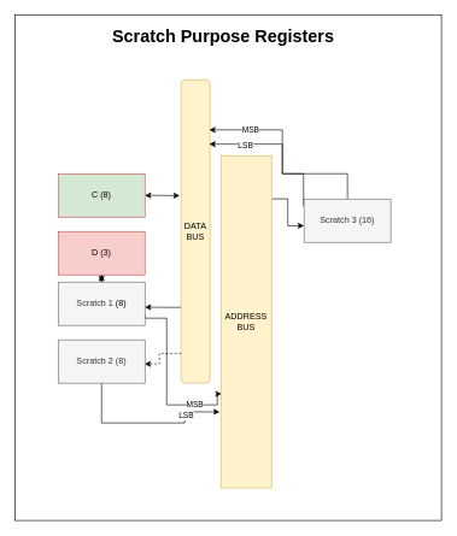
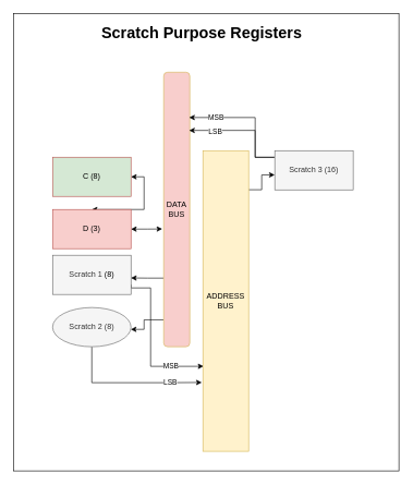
- <mxCell id="3" style="edgeStyle=orthogonalEdgeStyle;rounded=0;orthogonalLoop=1;jettySize=auto;html=1;exitX=1;exitY=0.5;exitDx=0;exitDy=0;entryX=-0.05;entryY=0.382;entryDx=0;entryDy=0;entryPerimeter=0;startArrow=classic;startFill=1;" edge="1" parent="1" source="4" target="12"><mxGeometry relative="1" as="geometry" /></mxCell>
+ <mxCell id="3" style="edgeStyle=orthogonalEdgeStyle;rounded=0;orthogonalLoop=1;jettySize=auto;html=1;exitX=1;exitY=0.5;exitDx=0;exitDy=0;startArrow=classic;startFill=1;" edge="1" parent="1" source="4" target="6"><mxGeometry relative="1" as="geometry" /></mxCell>
- <mxCell id="19" value="Scratch 3 (16)" style="rounded=0;whiteSpace=wrap;html=1;fillColor=#f5f5f5;fontColor=#333333;strokeColor=#666666;" vertex="1" parent="1"><mxGeometry x="420" y="275" width="120" height="60" as="geometry" /></mxCell>
+ <mxCell id="19" value="Scratch 3 (16)" style="rounded=0;whiteSpace=wrap;html=1;fillColor=#f5f5f5;fontColor=#333333;strokeColor=#666666;" vertex="1" parent="1"><mxGeometry x="420" y="230" width="120" height="60" as="geometry" /></mxCell>
- <mxCell id="12" value="DATA&lt;br&gt;BUS" style="rounded=1;whiteSpace=wrap;html=1;fillColor=#fff2cc;strokeColor=#d6b656;" vertex="1" parent="1"><mxGeometry x="250" y="110" width="40" height="420" as="geometry" /></mxCell>
+ <mxCell id="12" value="DATA&lt;br&gt;BUS" style="rounded=1;whiteSpace=wrap;html=1;fillColor=#f8cecc;strokeColor=#d6b656;" vertex="1" parent="1"><mxGeometry x="250" y="110" width="40" height="420" as="geometry" /></mxCell>
- <mxCell id="5" style="edgeStyle=orthogonalEdgeStyle;rounded=0;orthogonalLoop=1;jettySize=auto;html=1;startArrow=classic;startFill=1;" edge="1" parent="1" source="6" target="9"><mxGeometry relative="1" as="geometry" /></mxCell>
+ <mxCell id="5" style="edgeStyle=orthogonalEdgeStyle;rounded=0;orthogonalLoop=1;jettySize=auto;html=1;entryX=-0.056;entryY=0.571;entryDx=0;entryDy=0;entryPerimeter=0;startArrow=classic;startFill=1;" edge="1" parent="1" source="6" target="12"><mxGeometry relative="1" as="geometry" /></mxCell>
- <mxCell id="14" value="ADDRESS&lt;br&gt;BUS&lt;br&gt;" style="rounded=1;whiteSpace=wrap;html=1;arcSize=0;fillColor=#fff2cc;strokeColor=#d6b656;" vertex="1" parent="1"><mxGeometry x="305" y="215" width="70" height="460" as="geometry" /></mxCell>
+ <mxCell id="14" value="ADDRESS&lt;br&gt;BUS&lt;br&gt;" style="rounded=1;whiteSpace=wrap;html=1;arcSize=0;fillColor=#fff2cc;strokeColor=#d6b656;" vertex="1" parent="1"><mxGeometry x="310" y="230" width="70" height="460" as="geometry" /></mxCell>
- <mxCell id="11" style="edgeStyle=orthogonalEdgeStyle;rounded=0;orthogonalLoop=1;jettySize=auto;html=1;entryX=0.997;entryY=0.557;entryDx=0;entryDy=0;entryPerimeter=0;startArrow=none;startFill=0;exitX=-0.002;exitY=0.902;exitDx=0;exitDy=0;exitPerimeter=0;dashed=1;" edge="1" parent="1" source="12" target="22"><mxGeometry relative="1" as="geometry"><Array as="points"><mxPoint x="220" y="489" /><mxPoint x="220" y="503" /></Array></mxGeometry></mxCell>
+ <mxCell id="11" style="edgeStyle=orthogonalEdgeStyle;rounded=0;orthogonalLoop=1;jettySize=auto;html=1;entryX=0.997;entryY=0.557;entryDx=0;entryDy=0;entryPerimeter=0;startArrow=none;startFill=0;exitX=-0.002;exitY=0.902;exitDx=0;exitDy=0;exitPerimeter=0;" edge="1" parent="1" source="12" target="22"><mxGeometry relative="1" as="geometry"><Array as="points"><mxPoint x="220" y="489" /><mxPoint x="220" y="503" /></Array></mxGeometry></mxCell>
- <mxCell id="22" value="Scratch 2 (8)" style="rounded=0;whiteSpace=wrap;html=1;fillColor=#f5f5f5;fontColor=#333333;strokeColor=#666666;" vertex="1" parent="1"><mxGeometry x="80" y="470" width="120" height="60" as="geometry" /></mxCell>
+ <mxCell id="22" value="Scratch 2 (8)" style="ellipse;whiteSpace=wrap;html=1;fillColor=#f5f5f5;fontColor=#333333;strokeColor=#666666;" vertex="1" parent="1"><mxGeometry x="80" y="470" width="120" height="60" as="geometry" /></mxCell>
